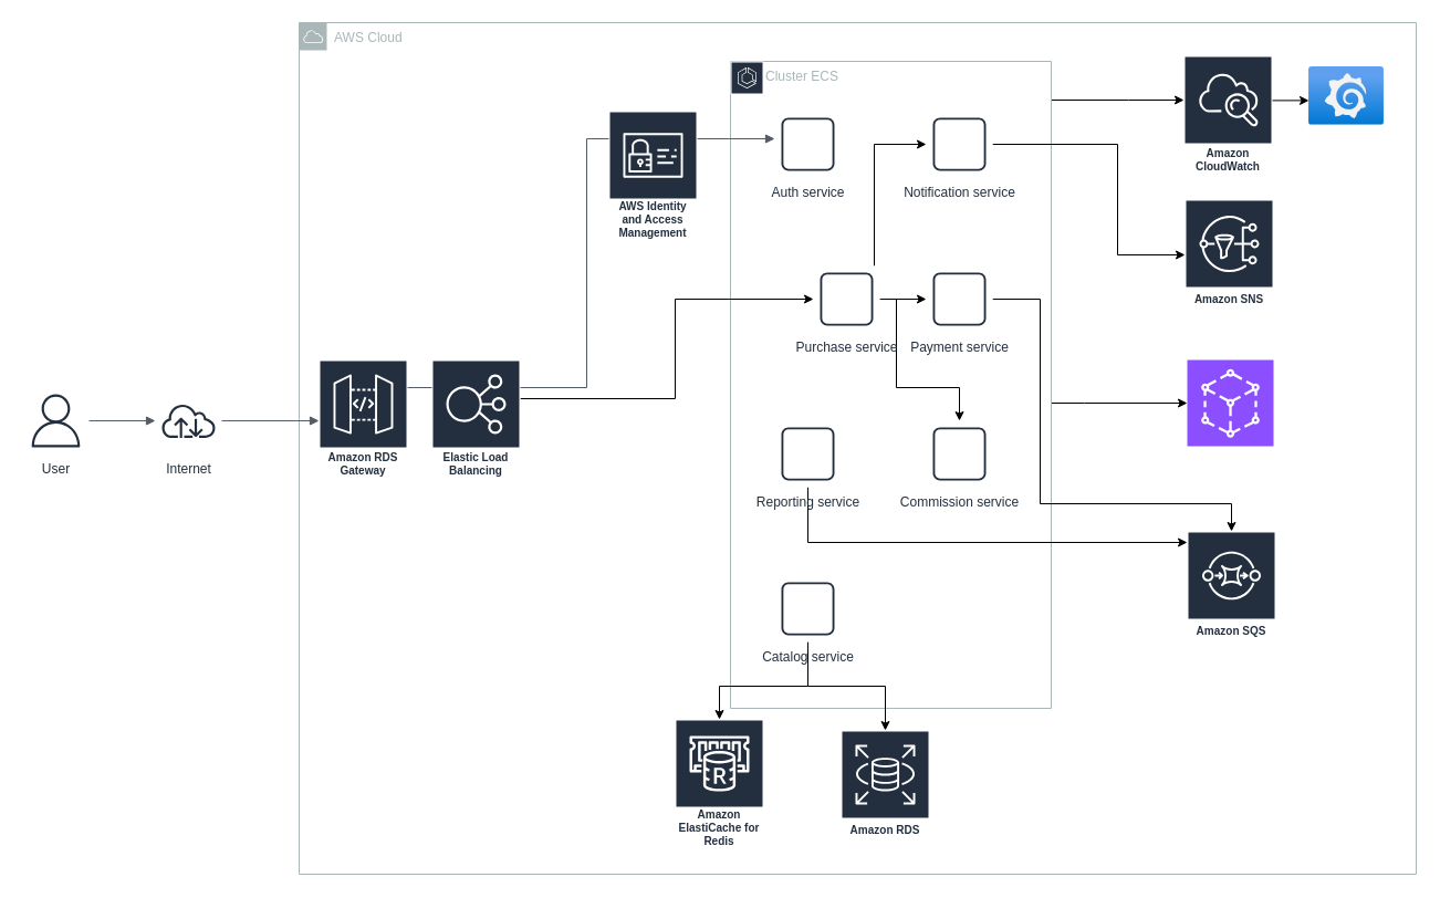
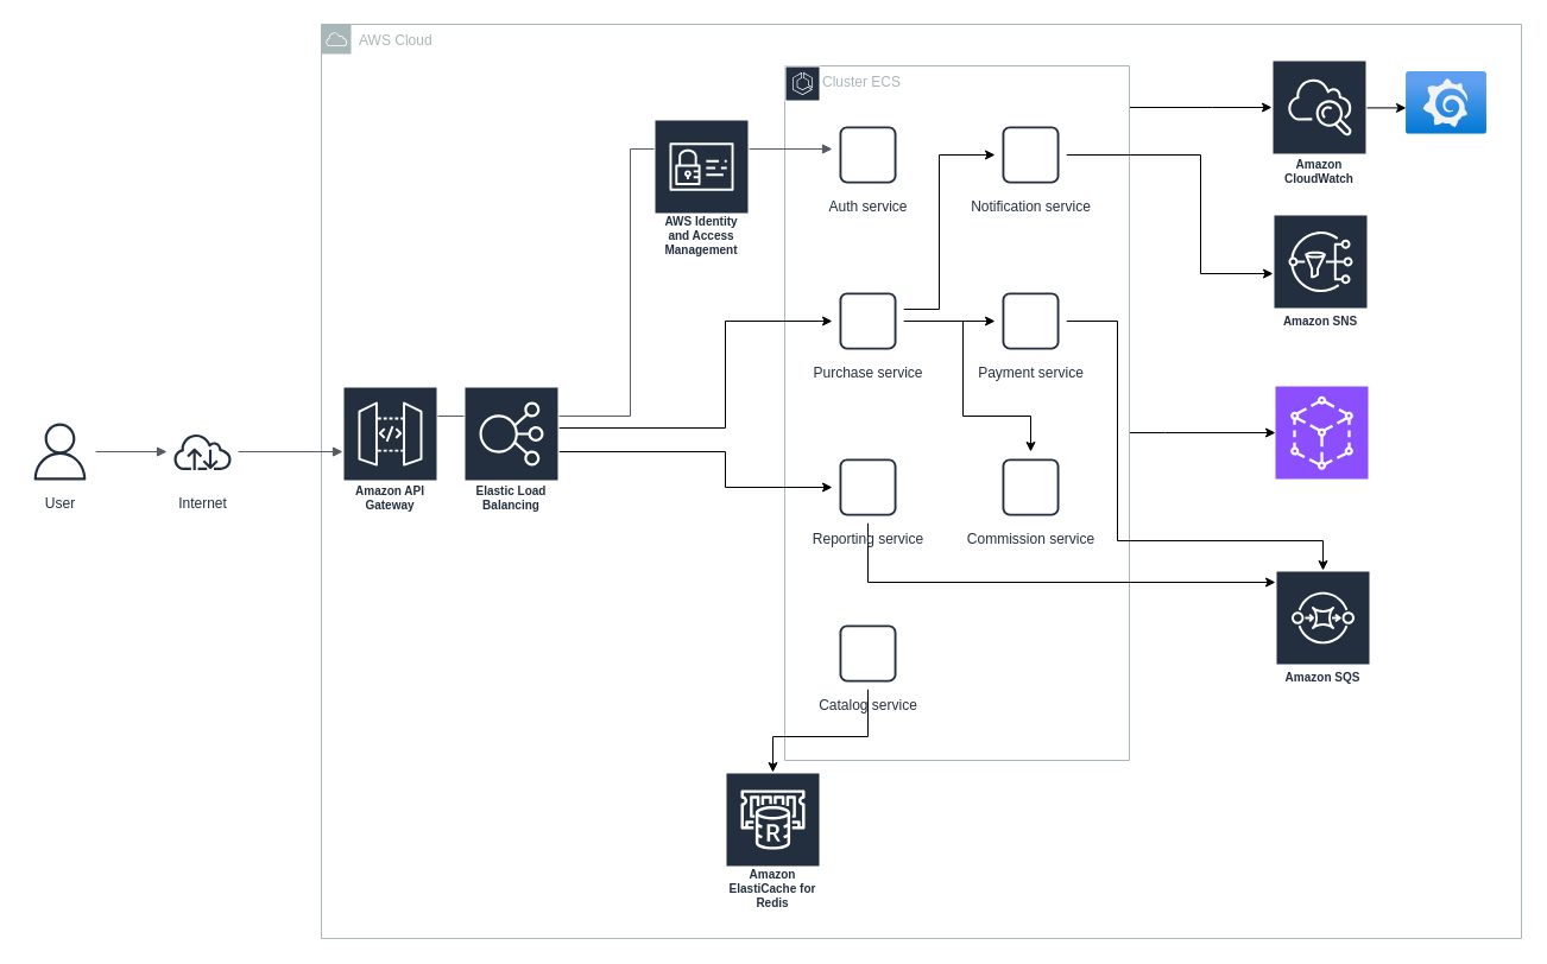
- <mxCell id="32" value="Purchase service" style="sketch=0;outlineConnect=0;fontColor=#232F3E;gradientColor=none;strokeColor=#232F3E;fillColor=#ffffff;dashed=0;verticalLabelPosition=bottom;verticalAlign=top;align=center;html=1;fontSize=12;fontStyle=0;aspect=fixed;shape=mxgraph.aws4.resourceIcon;resIcon=mxgraph.aws4.instance;" vertex="1" parent="1"><mxGeometry x="735" y="240" width="60" height="60" as="geometry" /></mxCell>
+ <mxCell id="32" value="Purchase service" style="sketch=0;outlineConnect=0;fontColor=#232F3E;gradientColor=none;strokeColor=#232F3E;fillColor=#ffffff;dashed=0;verticalLabelPosition=bottom;verticalAlign=top;align=center;html=1;fontSize=12;fontStyle=0;aspect=fixed;shape=mxgraph.aws4.resourceIcon;resIcon=mxgraph.aws4.instance;" vertex="1" parent="1"><mxGeometry x="700" y="240" width="60" height="60" as="geometry" /></mxCell>
+ <mxCell id="18" style="edgeStyle=orthogonalEdgeStyle;rounded=0;orthogonalLoop=1;jettySize=auto;html=1;" edge="1" parent="1" source="19" target="39"><mxGeometry relative="1" as="geometry"><Array as="points"><mxPoint x="610" y="380" /><mxPoint x="610" y="410" /></Array></mxGeometry></mxCell>
- <mxCell id="3" value="Amazon RDS Gateway" style="sketch=0;outlineConnect=0;fontColor=#232F3E;gradientColor=none;strokeColor=#ffffff;fillColor=#232F3E;dashed=0;verticalLabelPosition=middle;verticalAlign=bottom;align=center;html=1;whiteSpace=wrap;fontSize=10;fontStyle=1;spacing=3;shape=mxgraph.aws4.productIcon;prIcon=mxgraph.aws4.api_gateway;" vertex="1" parent="1"><mxGeometry x="288" y="325" width="80" height="110" as="geometry" /></mxCell>
+ <mxCell id="3" value="Amazon API Gateway" style="sketch=0;outlineConnect=0;fontColor=#232F3E;gradientColor=none;strokeColor=#ffffff;fillColor=#232F3E;dashed=0;verticalLabelPosition=middle;verticalAlign=bottom;align=center;html=1;whiteSpace=wrap;fontSize=10;fontStyle=1;spacing=3;shape=mxgraph.aws4.productIcon;prIcon=mxgraph.aws4.api_gateway;" vertex="1" parent="1"><mxGeometry x="288" y="325" width="80" height="110" as="geometry" /></mxCell>
- <mxCell id="25" style="edgeStyle=orthogonalEdgeStyle;rounded=0;orthogonalLoop=1;jettySize=auto;html=1;" edge="1" parent="1" source="27" target="11"><mxGeometry relative="1" as="geometry" /></mxCell>
- <mxCell id="11" value="Amazon RDS" style="sketch=0;outlineConnect=0;fontColor=#232F3E;gradientColor=none;strokeColor=#ffffff;fillColor=#232F3E;dashed=0;verticalLabelPosition=middle;verticalAlign=bottom;align=center;html=1;whiteSpace=wrap;fontSize=10;fontStyle=1;spacing=3;shape=mxgraph.aws4.productIcon;prIcon=mxgraph.aws4.rds;" vertex="1" parent="1"><mxGeometry x="760" y="660" width="80" height="100" as="geometry" /></mxCell>
